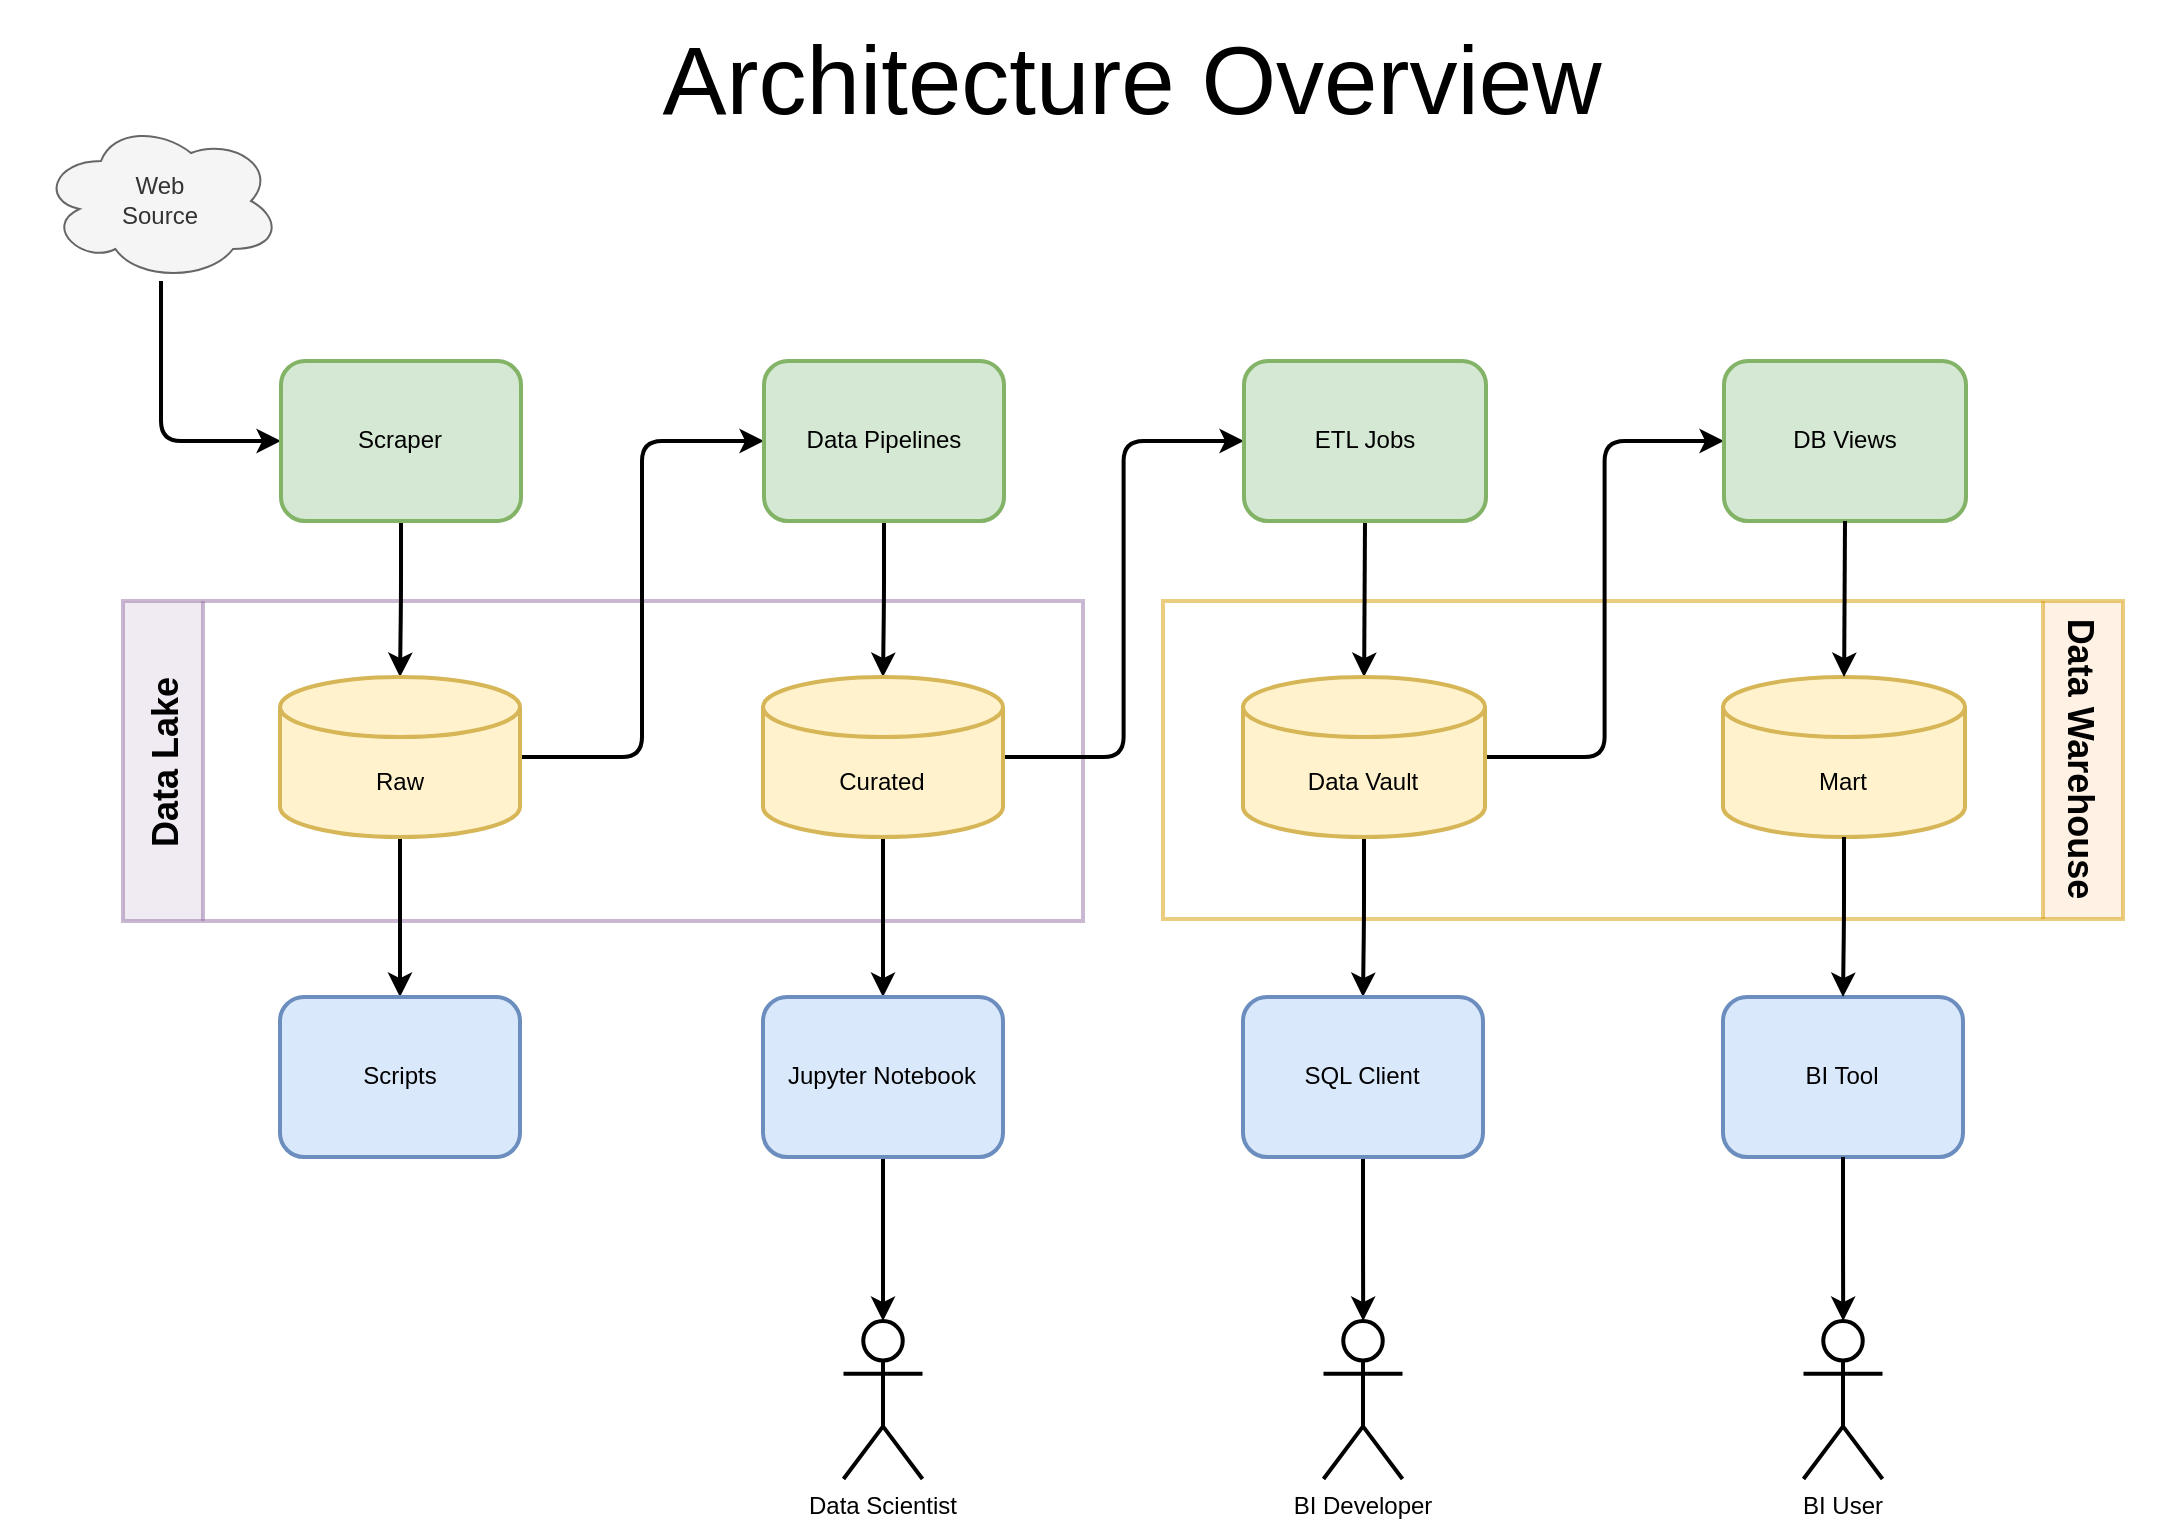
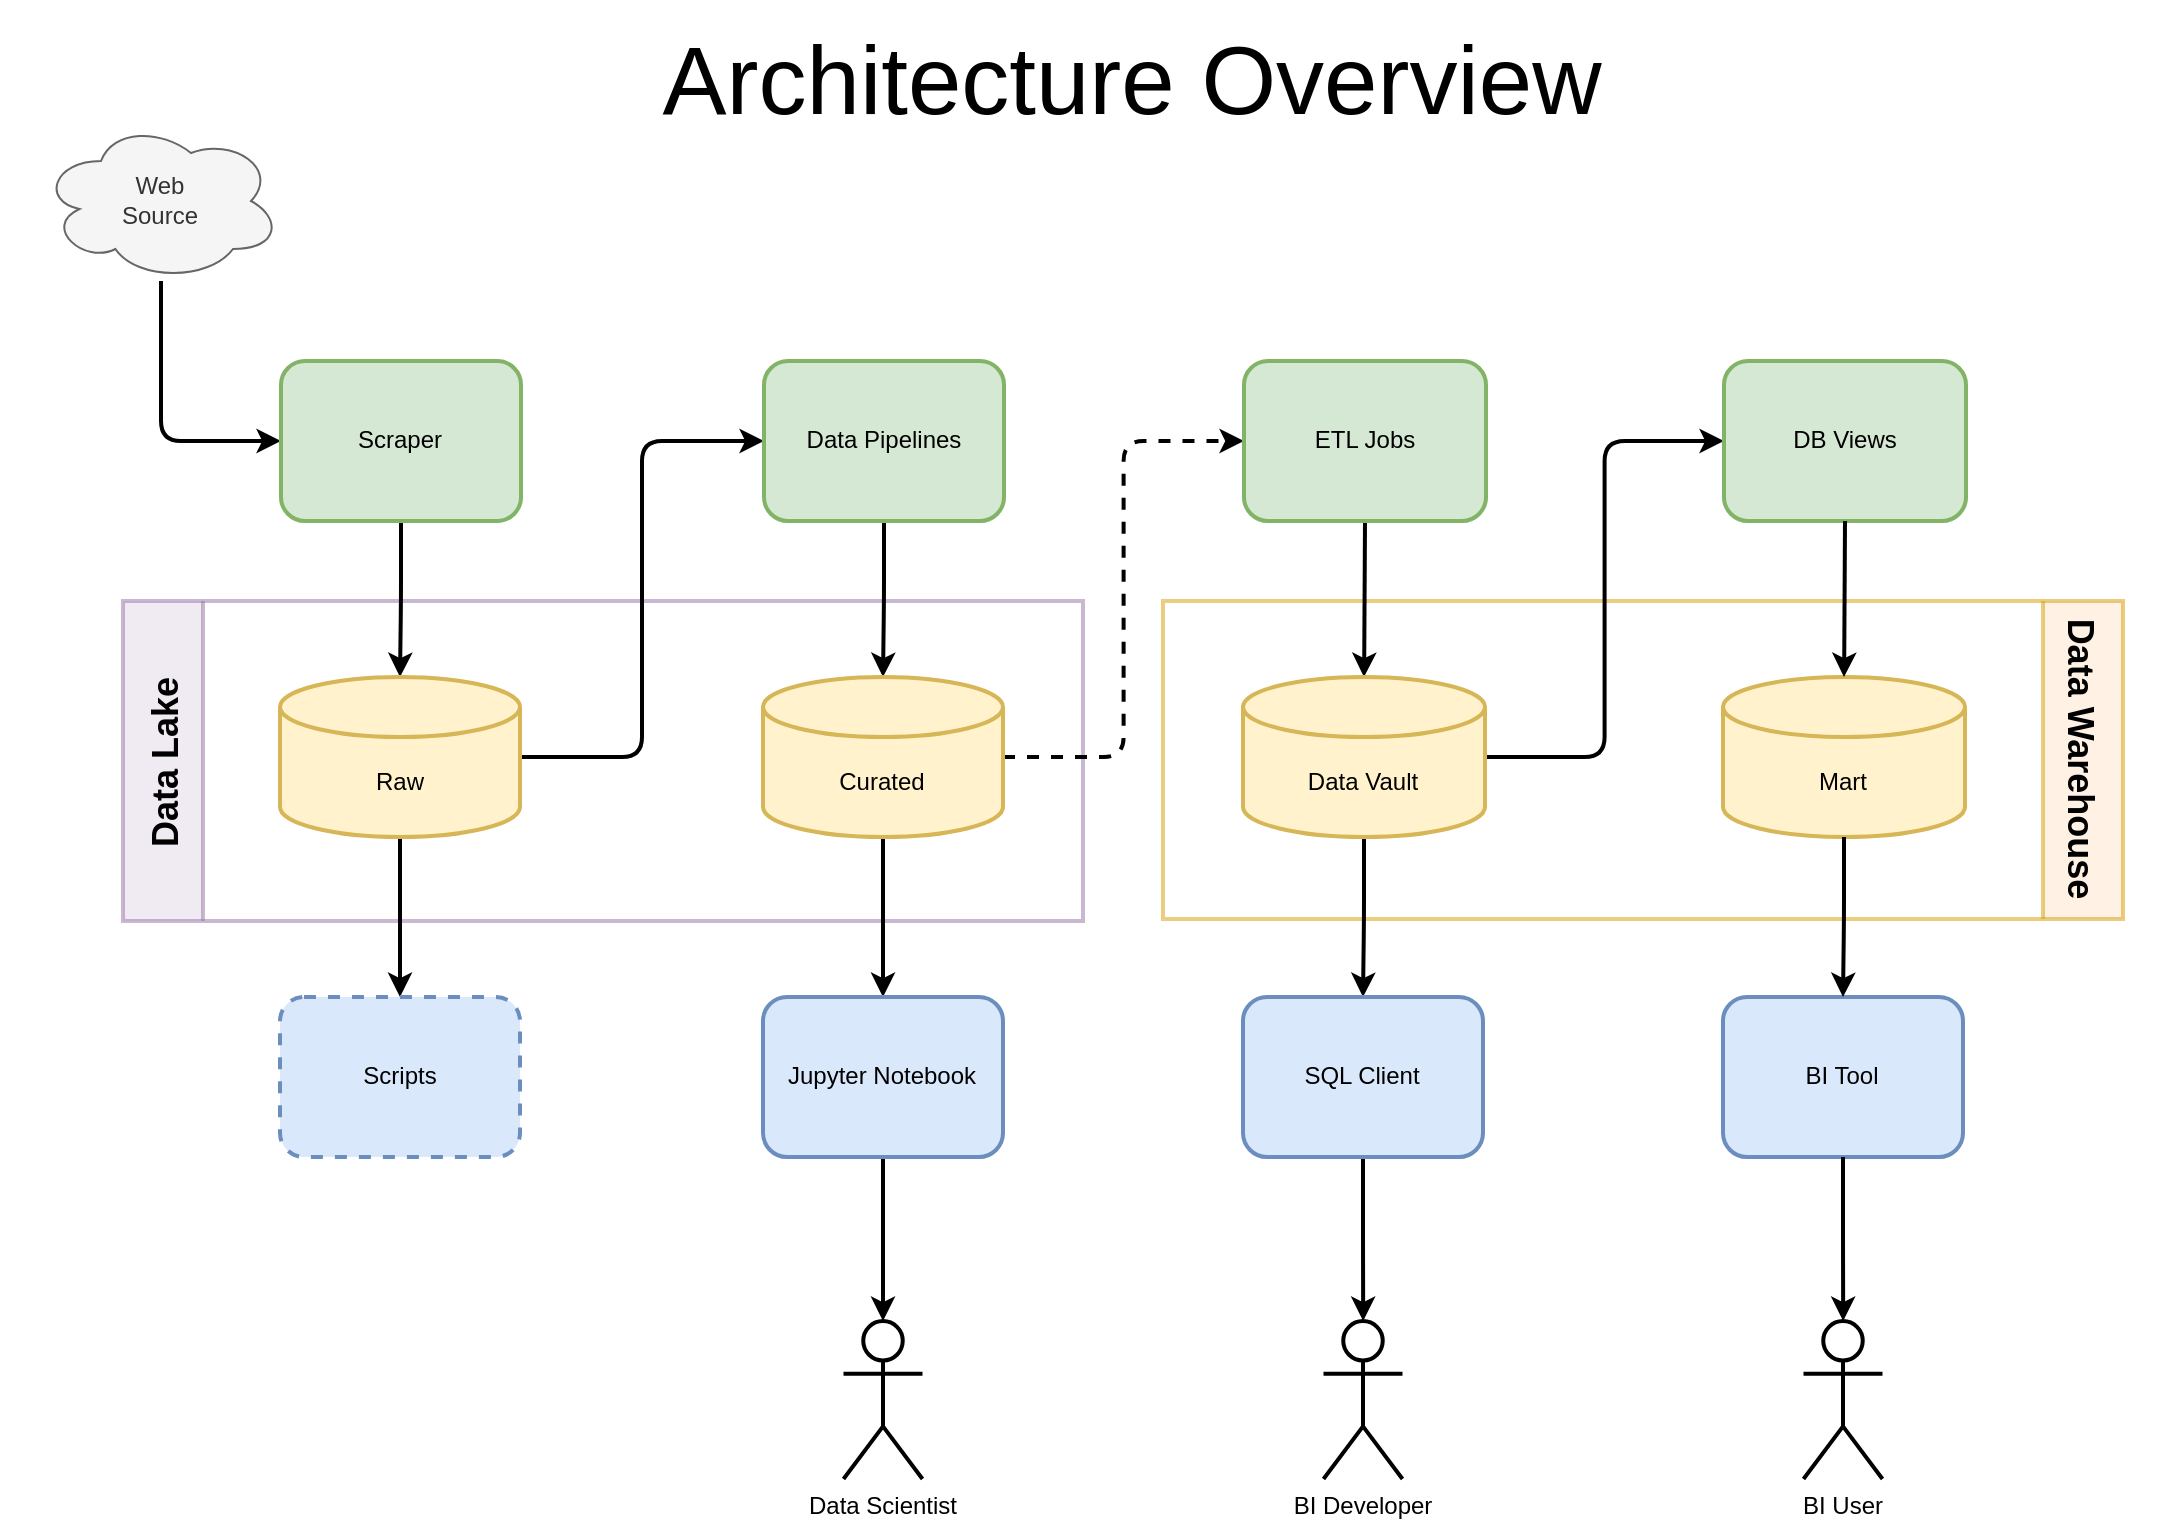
- <mxCell id="13" style="edgeStyle=orthogonalEdgeStyle;rounded=1;orthogonalLoop=1;jettySize=auto;html=1;entryX=0;entryY=0.5;entryDx=0;entryDy=0;strokeWidth=2;" parent="1" source="15" target="17" edge="1"><mxGeometry relative="1" as="geometry" /></mxCell>
+ <mxCell id="13" style="edgeStyle=orthogonalEdgeStyle;rounded=1;orthogonalLoop=1;jettySize=auto;html=1;entryX=0;entryY=0.5;entryDx=0;entryDy=0;strokeWidth=2;dashed=1;" parent="1" source="15" target="17" edge="1"><mxGeometry relative="1" as="geometry" /></mxCell>
- <mxCell id="28" value="Scripts" style="rounded=1;whiteSpace=wrap;html=1;fillColor=#dae8fc;strokeColor=#6c8ebf;strokeWidth=2;" parent="1" vertex="1"><mxGeometry x="139.5" y="498" width="120" height="80" as="geometry" /></mxCell>
+ <mxCell id="28" value="Scripts" style="rounded=1;whiteSpace=wrap;html=1;fillColor=#dae8fc;strokeColor=#6c8ebf;strokeWidth=2;dashed=1;" parent="1" vertex="1"><mxGeometry x="139.5" y="498" width="120" height="80" as="geometry" /></mxCell>
